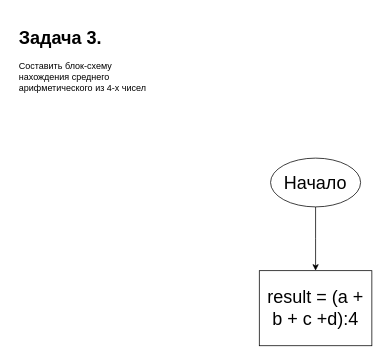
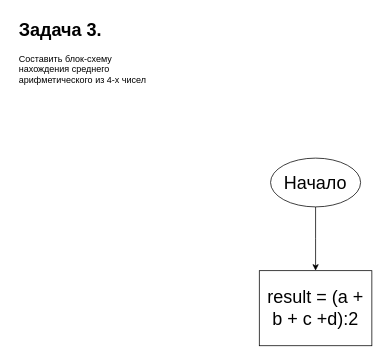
- <mxCell id="2" value="&lt;h1&gt;Задача 3.&lt;/h1&gt;&lt;div&gt;Составить блок-схему нахождения среднего арифметического из 4-х чисел&lt;br&gt;&lt;/div&gt;" style="text;html=1;strokeColor=none;fillColor=none;spacing=5;spacingTop=-20;whiteSpace=wrap;overflow=hidden;rounded=0;" vertex="1" parent="1"><mxGeometry x="20" y="30" width="190" height="120" as="geometry" /></mxCell>
+ <mxCell id="2" value="&lt;h1&gt;Задача 3.&lt;/h1&gt;&lt;div&gt;Составить блок-схему нахождения среднего арифметического из 4-х чисел&lt;br&gt;&lt;/div&gt;" style="text;html=1;strokeColor=none;fillColor=none;spacing=5;spacingTop=-20;whiteSpace=wrap;overflow=hidden;rounded=0;" vertex="1" parent="1"><mxGeometry x="20" y="20" width="190" height="120" as="geometry" /></mxCell>
- <mxCell id="5" value="result = (a + b + c +d):4" style="rounded=0;whiteSpace=wrap;html=1;fontSize=24;" vertex="1" parent="1"><mxGeometry x="345" y="360" width="150" height="100" as="geometry" /></mxCell>
+ <mxCell id="5" value="result = (a + b + c +d):2" style="rounded=0;whiteSpace=wrap;html=1;fontSize=24;" vertex="1" parent="1"><mxGeometry x="345" y="360" width="150" height="100" as="geometry" /></mxCell>
